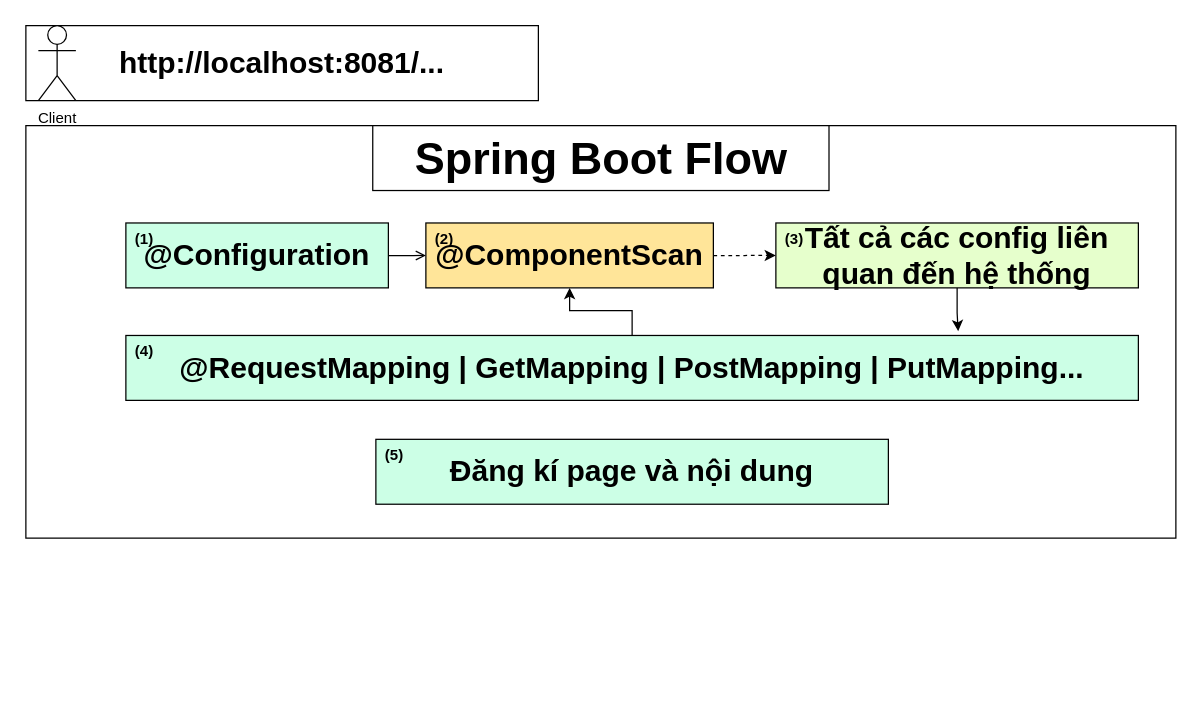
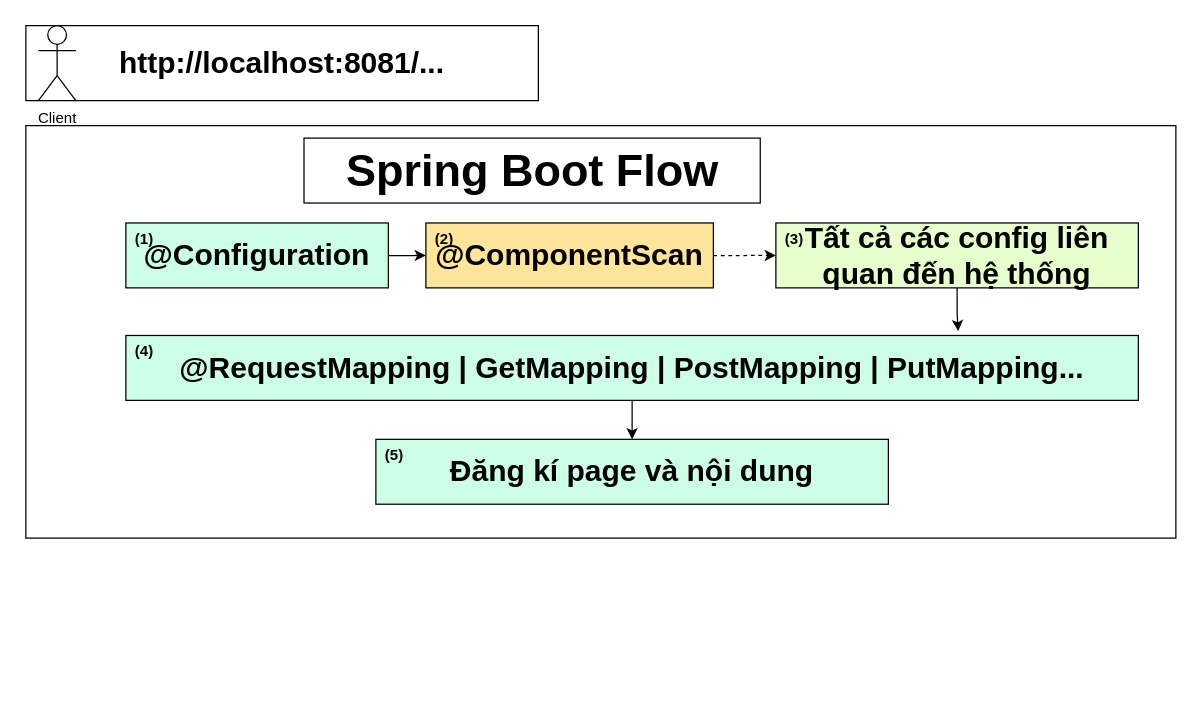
- <mxCell id="4" value="&lt;b&gt;&lt;font style=&quot;font-size: 36px&quot;&gt;Spring Boot Flow&lt;/font&gt;&lt;/b&gt;" style="rounded=0;whiteSpace=wrap;html=1;" parent="2" vertex="1"><mxGeometry x="277.5" width="365" height="51.923" as="geometry" /></mxCell>
+ <mxCell id="4" value="&lt;b&gt;&lt;font style=&quot;font-size: 36px&quot;&gt;Spring Boot Flow&lt;/font&gt;&lt;/b&gt;" style="rounded=0;whiteSpace=wrap;html=1;" parent="2" vertex="1"><mxGeometry x="222.5" y="10" width="365" height="51.923" as="geometry" /></mxCell>
- <mxCell id="5" style="edgeStyle=orthogonalEdgeStyle;rounded=0;orthogonalLoop=1;jettySize=auto;html=1;entryX=0;entryY=0.5;entryDx=0;entryDy=0;endArrow=open;" parent="2" source="6" target="8" edge="1"><mxGeometry relative="1" as="geometry" /></mxCell>
+ <mxCell id="5" style="edgeStyle=orthogonalEdgeStyle;rounded=0;orthogonalLoop=1;jettySize=auto;html=1;entryX=0;entryY=0.5;entryDx=0;entryDy=0;" parent="2" source="6" target="8" edge="1"><mxGeometry relative="1" as="geometry" /></mxCell>
- <mxCell id="14" style="edgeStyle=orthogonalEdgeStyle;rounded=0;orthogonalLoop=1;jettySize=auto;html=1;" parent="2" source="15" target="8" edge="1"><mxGeometry relative="1" as="geometry" /></mxCell>
+ <mxCell id="14" style="edgeStyle=orthogonalEdgeStyle;rounded=0;orthogonalLoop=1;jettySize=auto;html=1;entryX=0.5;entryY=0;entryDx=0;entryDy=0;" parent="2" source="15" target="17" edge="1"><mxGeometry relative="1" as="geometry" /></mxCell>
